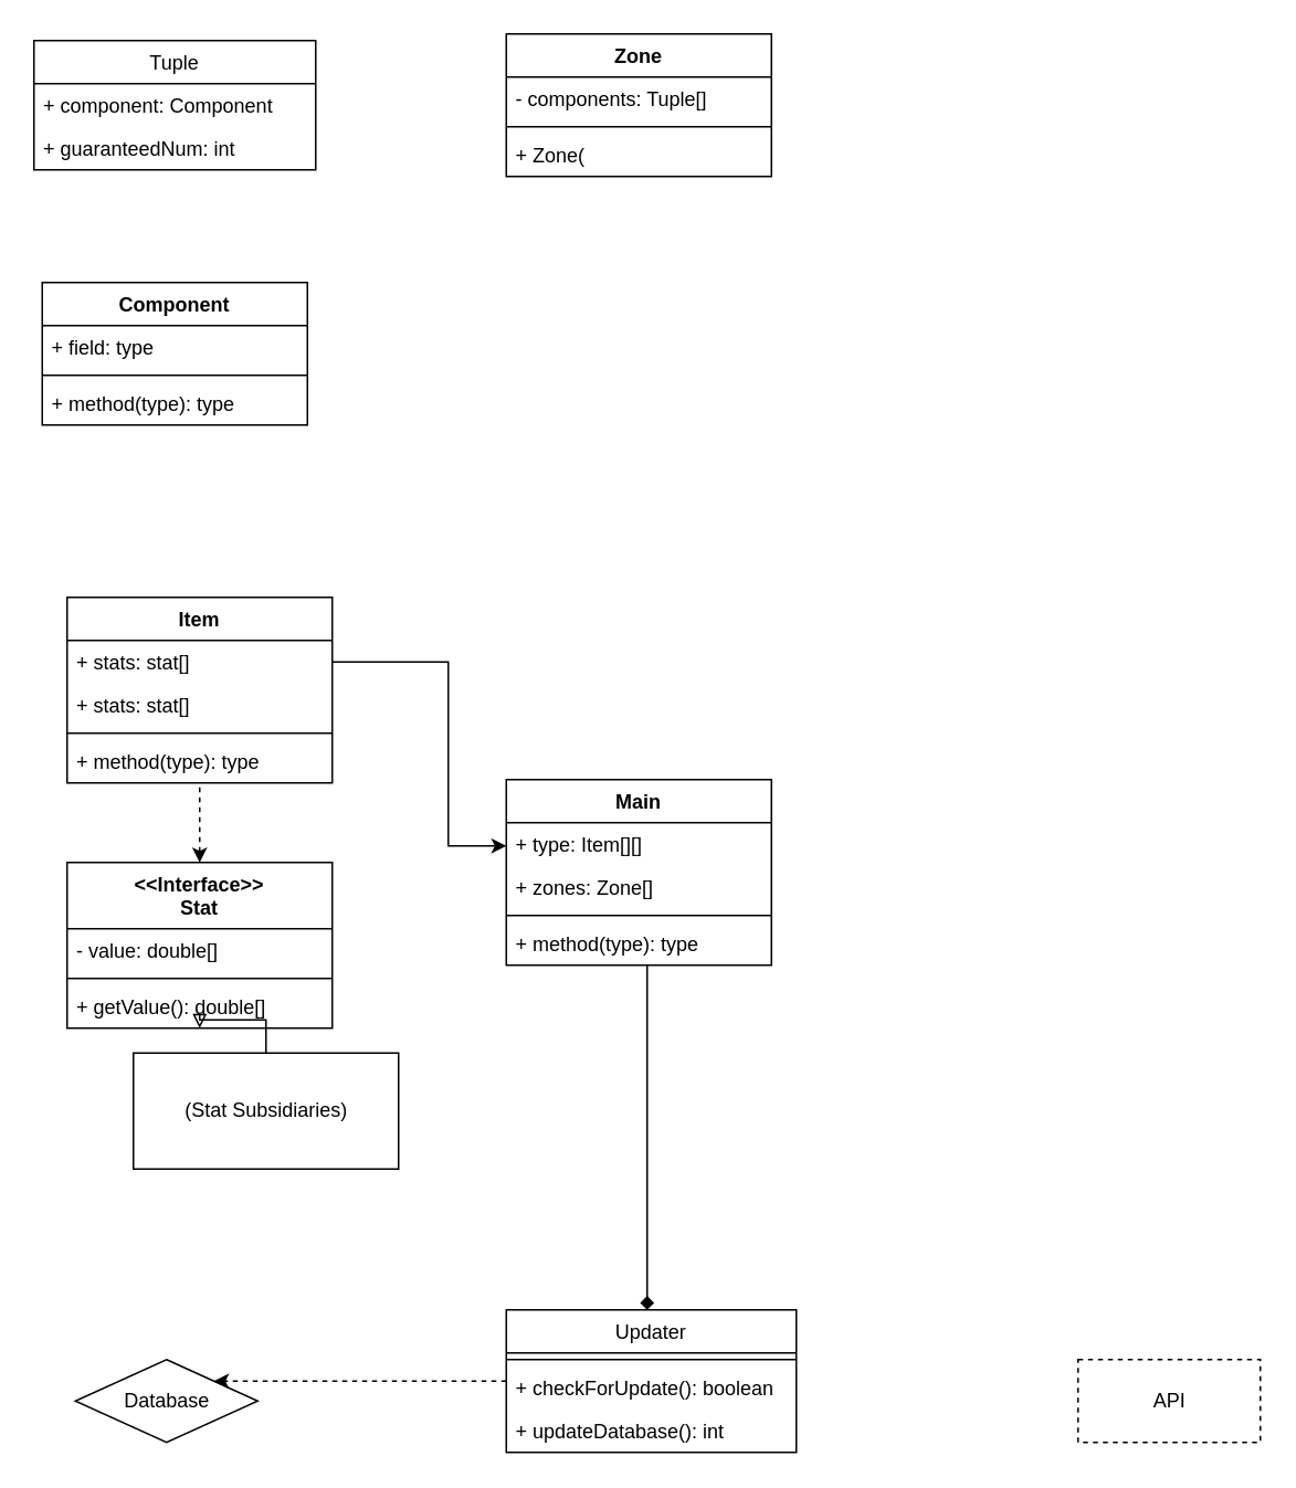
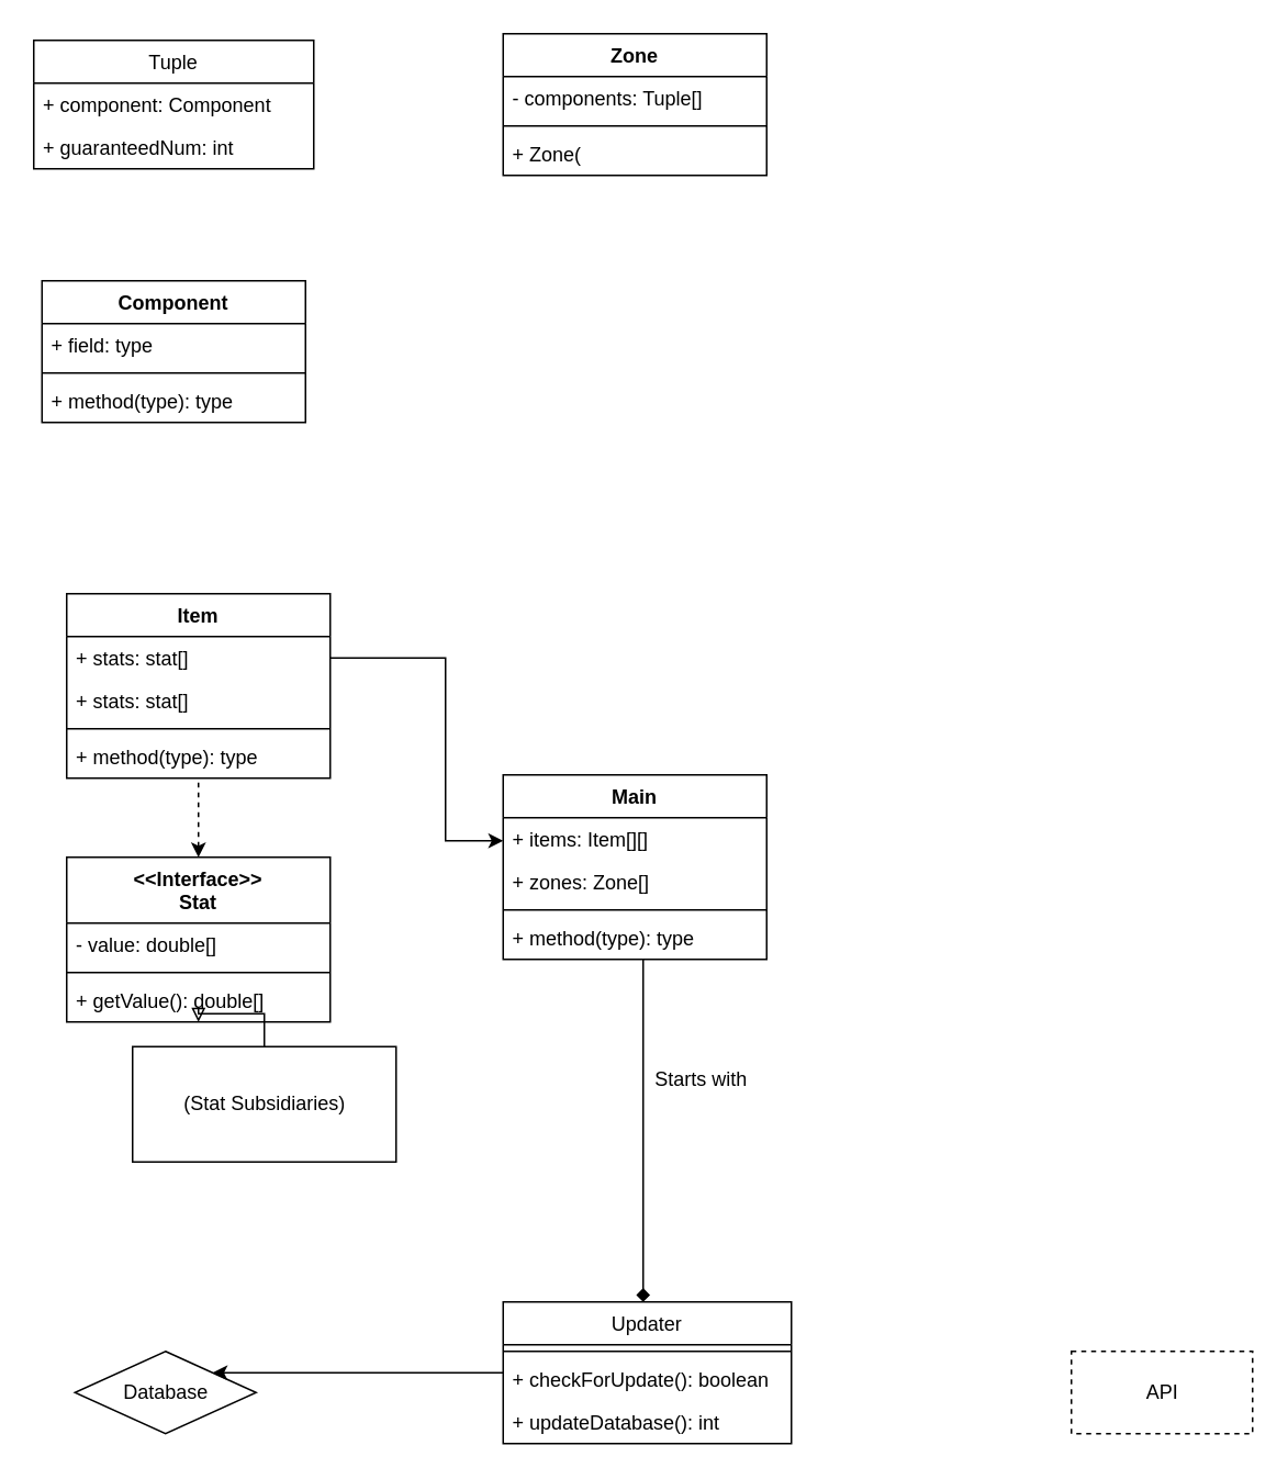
- <mxCell id="4" value="+ type: Item[][]" style="text;strokeColor=none;fillColor=none;align=left;verticalAlign=top;spacingLeft=4;spacingRight=4;overflow=hidden;rotatable=0;points=[[0,0.5],[1,0.5]];portConstraint=eastwest;" vertex="1" parent="3"><mxGeometry y="26" width="160" height="26" as="geometry" /></mxCell>
+ <mxCell id="4" value="+ items: Item[][]" style="text;strokeColor=none;fillColor=none;align=left;verticalAlign=top;spacingLeft=4;spacingRight=4;overflow=hidden;rotatable=0;points=[[0,0.5],[1,0.5]];portConstraint=eastwest;" vertex="1" parent="3"><mxGeometry y="26" width="160" height="26" as="geometry" /></mxCell>
+ <mxCell id="38" value="Starts with" style="text;html=1;align=center;verticalAlign=middle;resizable=0;points=[];autosize=1;strokeColor=none;fillColor=none;" vertex="1" parent="1"><mxGeometry x="385" y="640" width="80" height="30" as="geometry" /></mxCell>
- <mxCell id="33" style="edgeStyle=orthogonalEdgeStyle;rounded=0;orthogonalLoop=1;jettySize=auto;html=1;dashed=1;" edge="1" parent="1" source="34" target="31"><mxGeometry relative="1" as="geometry"><Array as="points"><mxPoint x="210" y="833" /><mxPoint x="210" y="833" /></Array></mxGeometry></mxCell>
+ <mxCell id="33" style="edgeStyle=orthogonalEdgeStyle;rounded=0;orthogonalLoop=1;jettySize=auto;html=1;" edge="1" parent="1" source="34" target="31"><mxGeometry relative="1" as="geometry"><Array as="points"><mxPoint x="210" y="833" /><mxPoint x="210" y="833" /></Array></mxGeometry></mxCell>
